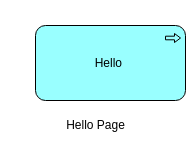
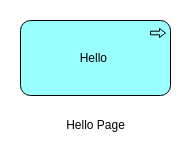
- <mxCell id="2" value="Hello&amp;nbsp;" style="html=1;outlineConnect=0;whiteSpace=wrap;fillColor=#99ffff;shape=mxgraph.archimate3.application;appType=proc;archiType=rounded;" vertex="1" parent="1"><mxGeometry x="35" y="25" width="150" height="75" as="geometry" /></mxCell>
+ <mxCell id="2" value="Hello&amp;nbsp;" style="html=1;outlineConnect=0;whiteSpace=wrap;fillColor=#99ffff;shape=mxgraph.archimate3.application;appType=proc;archiType=rounded;" vertex="1" parent="1"><mxGeometry x="20" y="20" width="150" height="75" as="geometry" /></mxCell>
